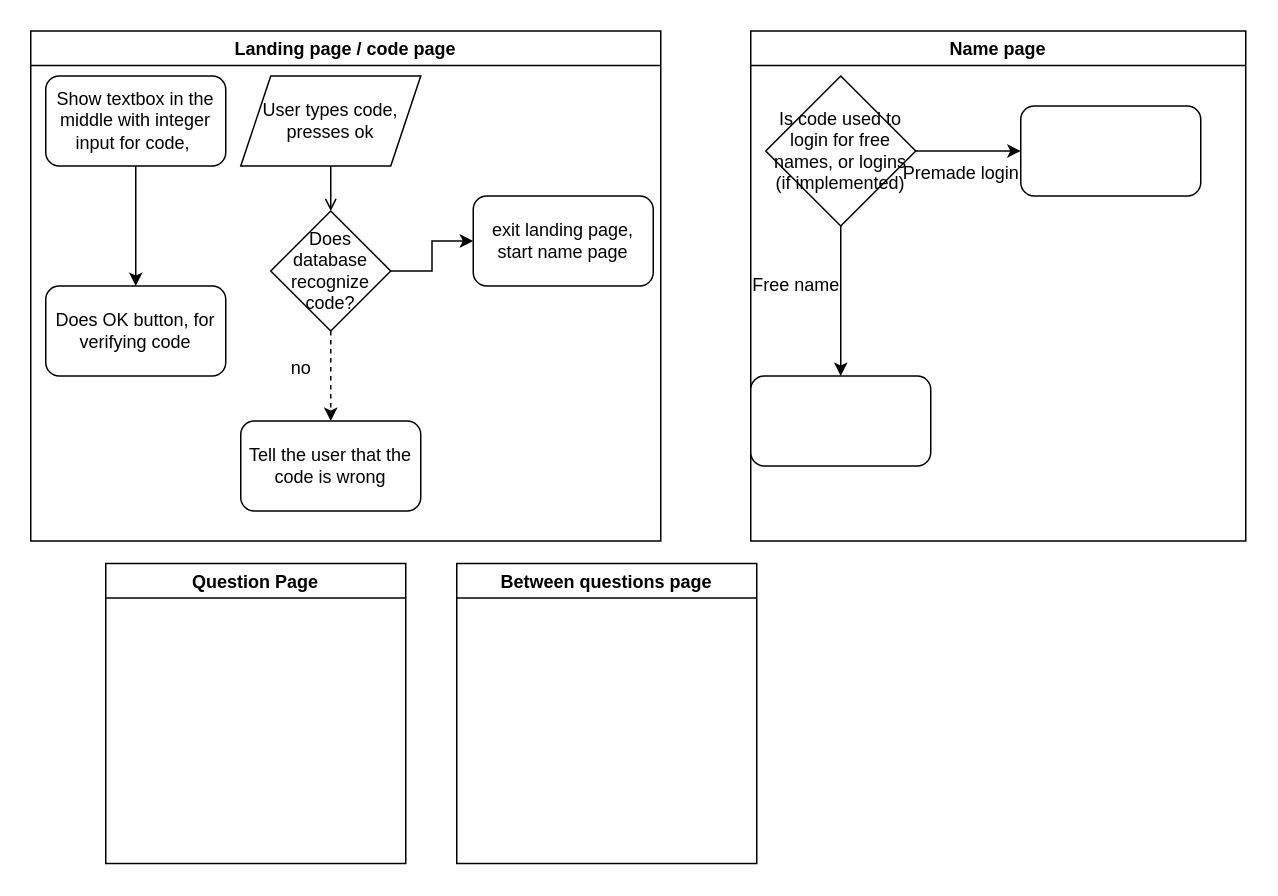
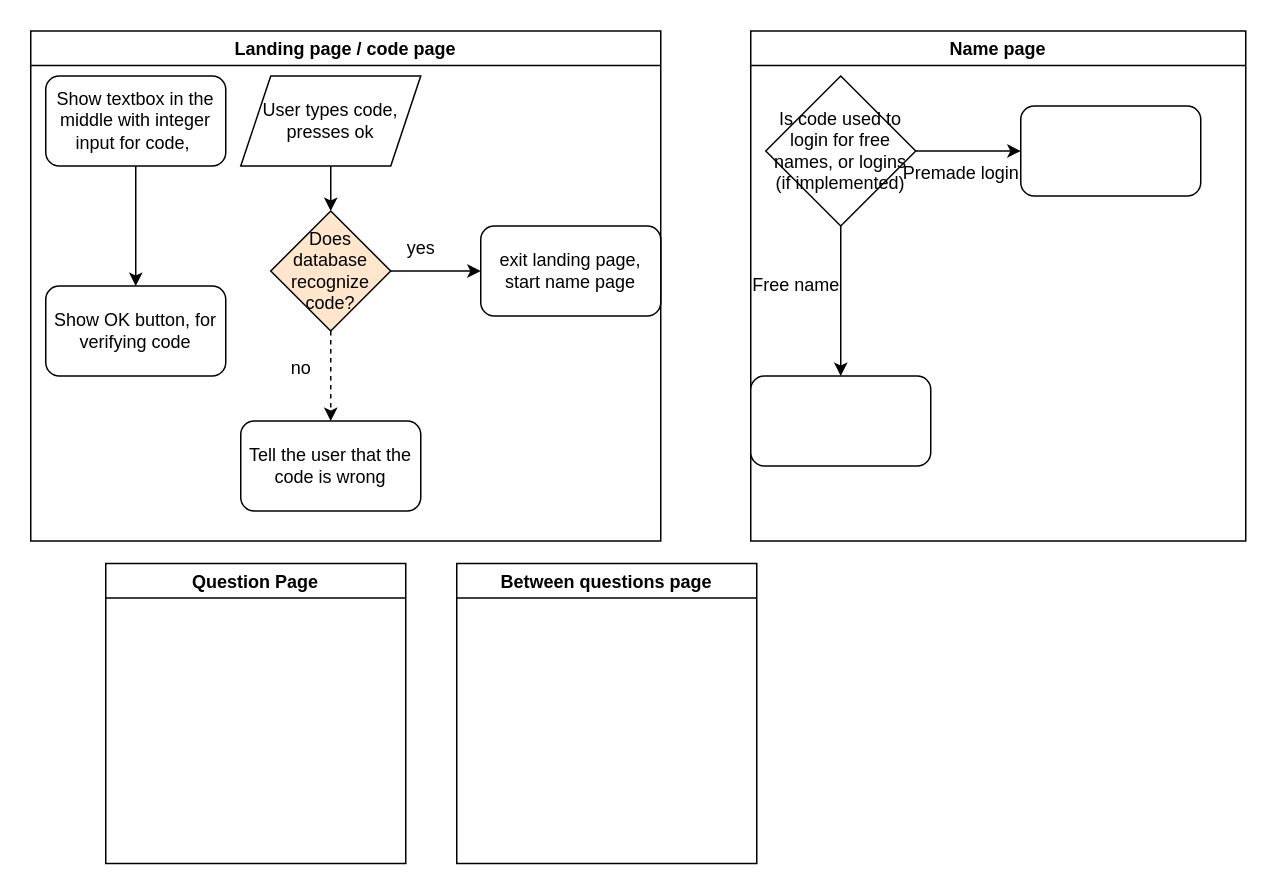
- <mxCell id="5" value="" style="edgeStyle=orthogonalEdgeStyle;rounded=0;orthogonalLoop=1;jettySize=auto;html=1;endArrow=open;" edge="1" parent="2" source="6" target="9"><mxGeometry relative="1" as="geometry" /></mxCell>
+ <mxCell id="5" value="" style="edgeStyle=orthogonalEdgeStyle;rounded=0;orthogonalLoop=1;jettySize=auto;html=1;" edge="1" parent="2" source="6" target="9"><mxGeometry relative="1" as="geometry" /></mxCell>
- <mxCell id="11" value="exit landing page, start name page" style="rounded=1;whiteSpace=wrap;html=1;" vertex="1" parent="2"><mxGeometry x="295" y="110" width="120" height="60" as="geometry" /></mxCell>
+ <mxCell id="11" value="exit landing page, start name page" style="rounded=1;whiteSpace=wrap;html=1;" vertex="1" parent="2"><mxGeometry x="300" y="130" width="120" height="60" as="geometry" /></mxCell>
+ <mxCell id="12" value="yes" style="text;html=1;align=center;verticalAlign=middle;resizable=0;points=[];autosize=1;strokeColor=none;fillColor=none;" vertex="1" parent="2"><mxGeometry x="240" y="130" width="40" height="30" as="geometry" /></mxCell>
- <mxCell id="9" value="Does database recognize code?" style="rhombus;whiteSpace=wrap;html=1;" vertex="1" parent="2"><mxGeometry x="160" y="120" width="80" height="80" as="geometry" /></mxCell>
+ <mxCell id="9" value="Does database recognize code?" style="rhombus;whiteSpace=wrap;html=1;fillColor=#ffe6cc;" vertex="1" parent="2"><mxGeometry x="160" y="120" width="80" height="80" as="geometry" /></mxCell>
- <mxCell id="10" value="Does OK button, for verifying code" style="whiteSpace=wrap;html=1;rounded=1;" vertex="1" parent="2"><mxGeometry x="10" y="170" width="120" height="60" as="geometry" /></mxCell>
+ <mxCell id="10" value="Show OK button, for verifying code" style="whiteSpace=wrap;html=1;rounded=1;" vertex="1" parent="2"><mxGeometry x="10" y="170" width="120" height="60" as="geometry" /></mxCell>
